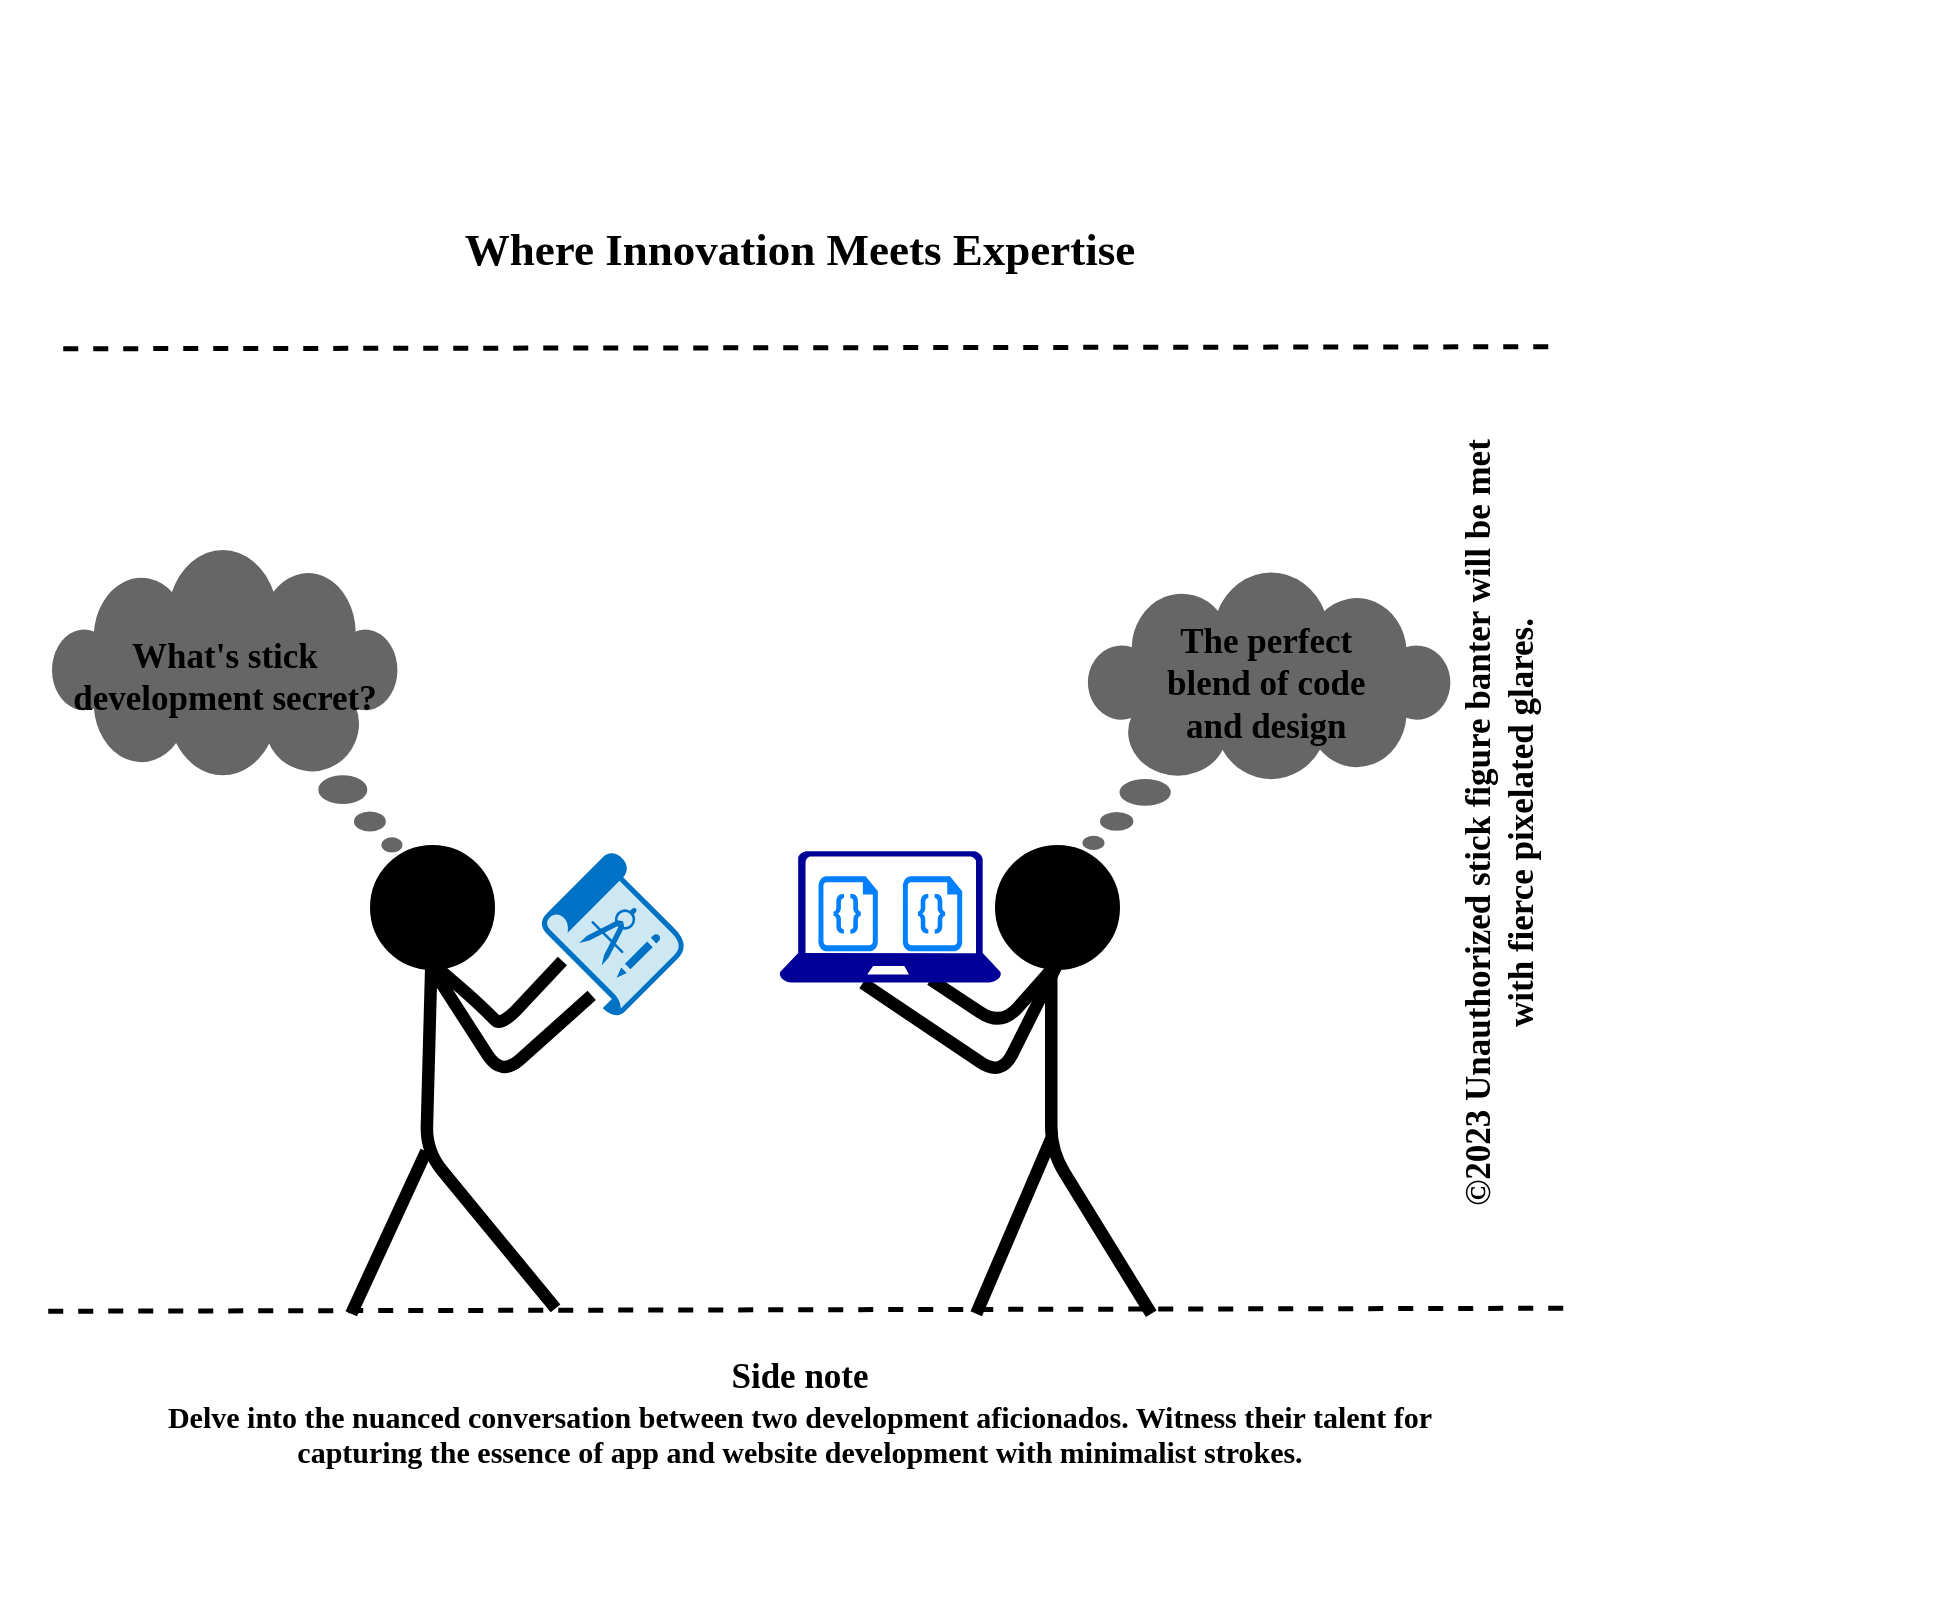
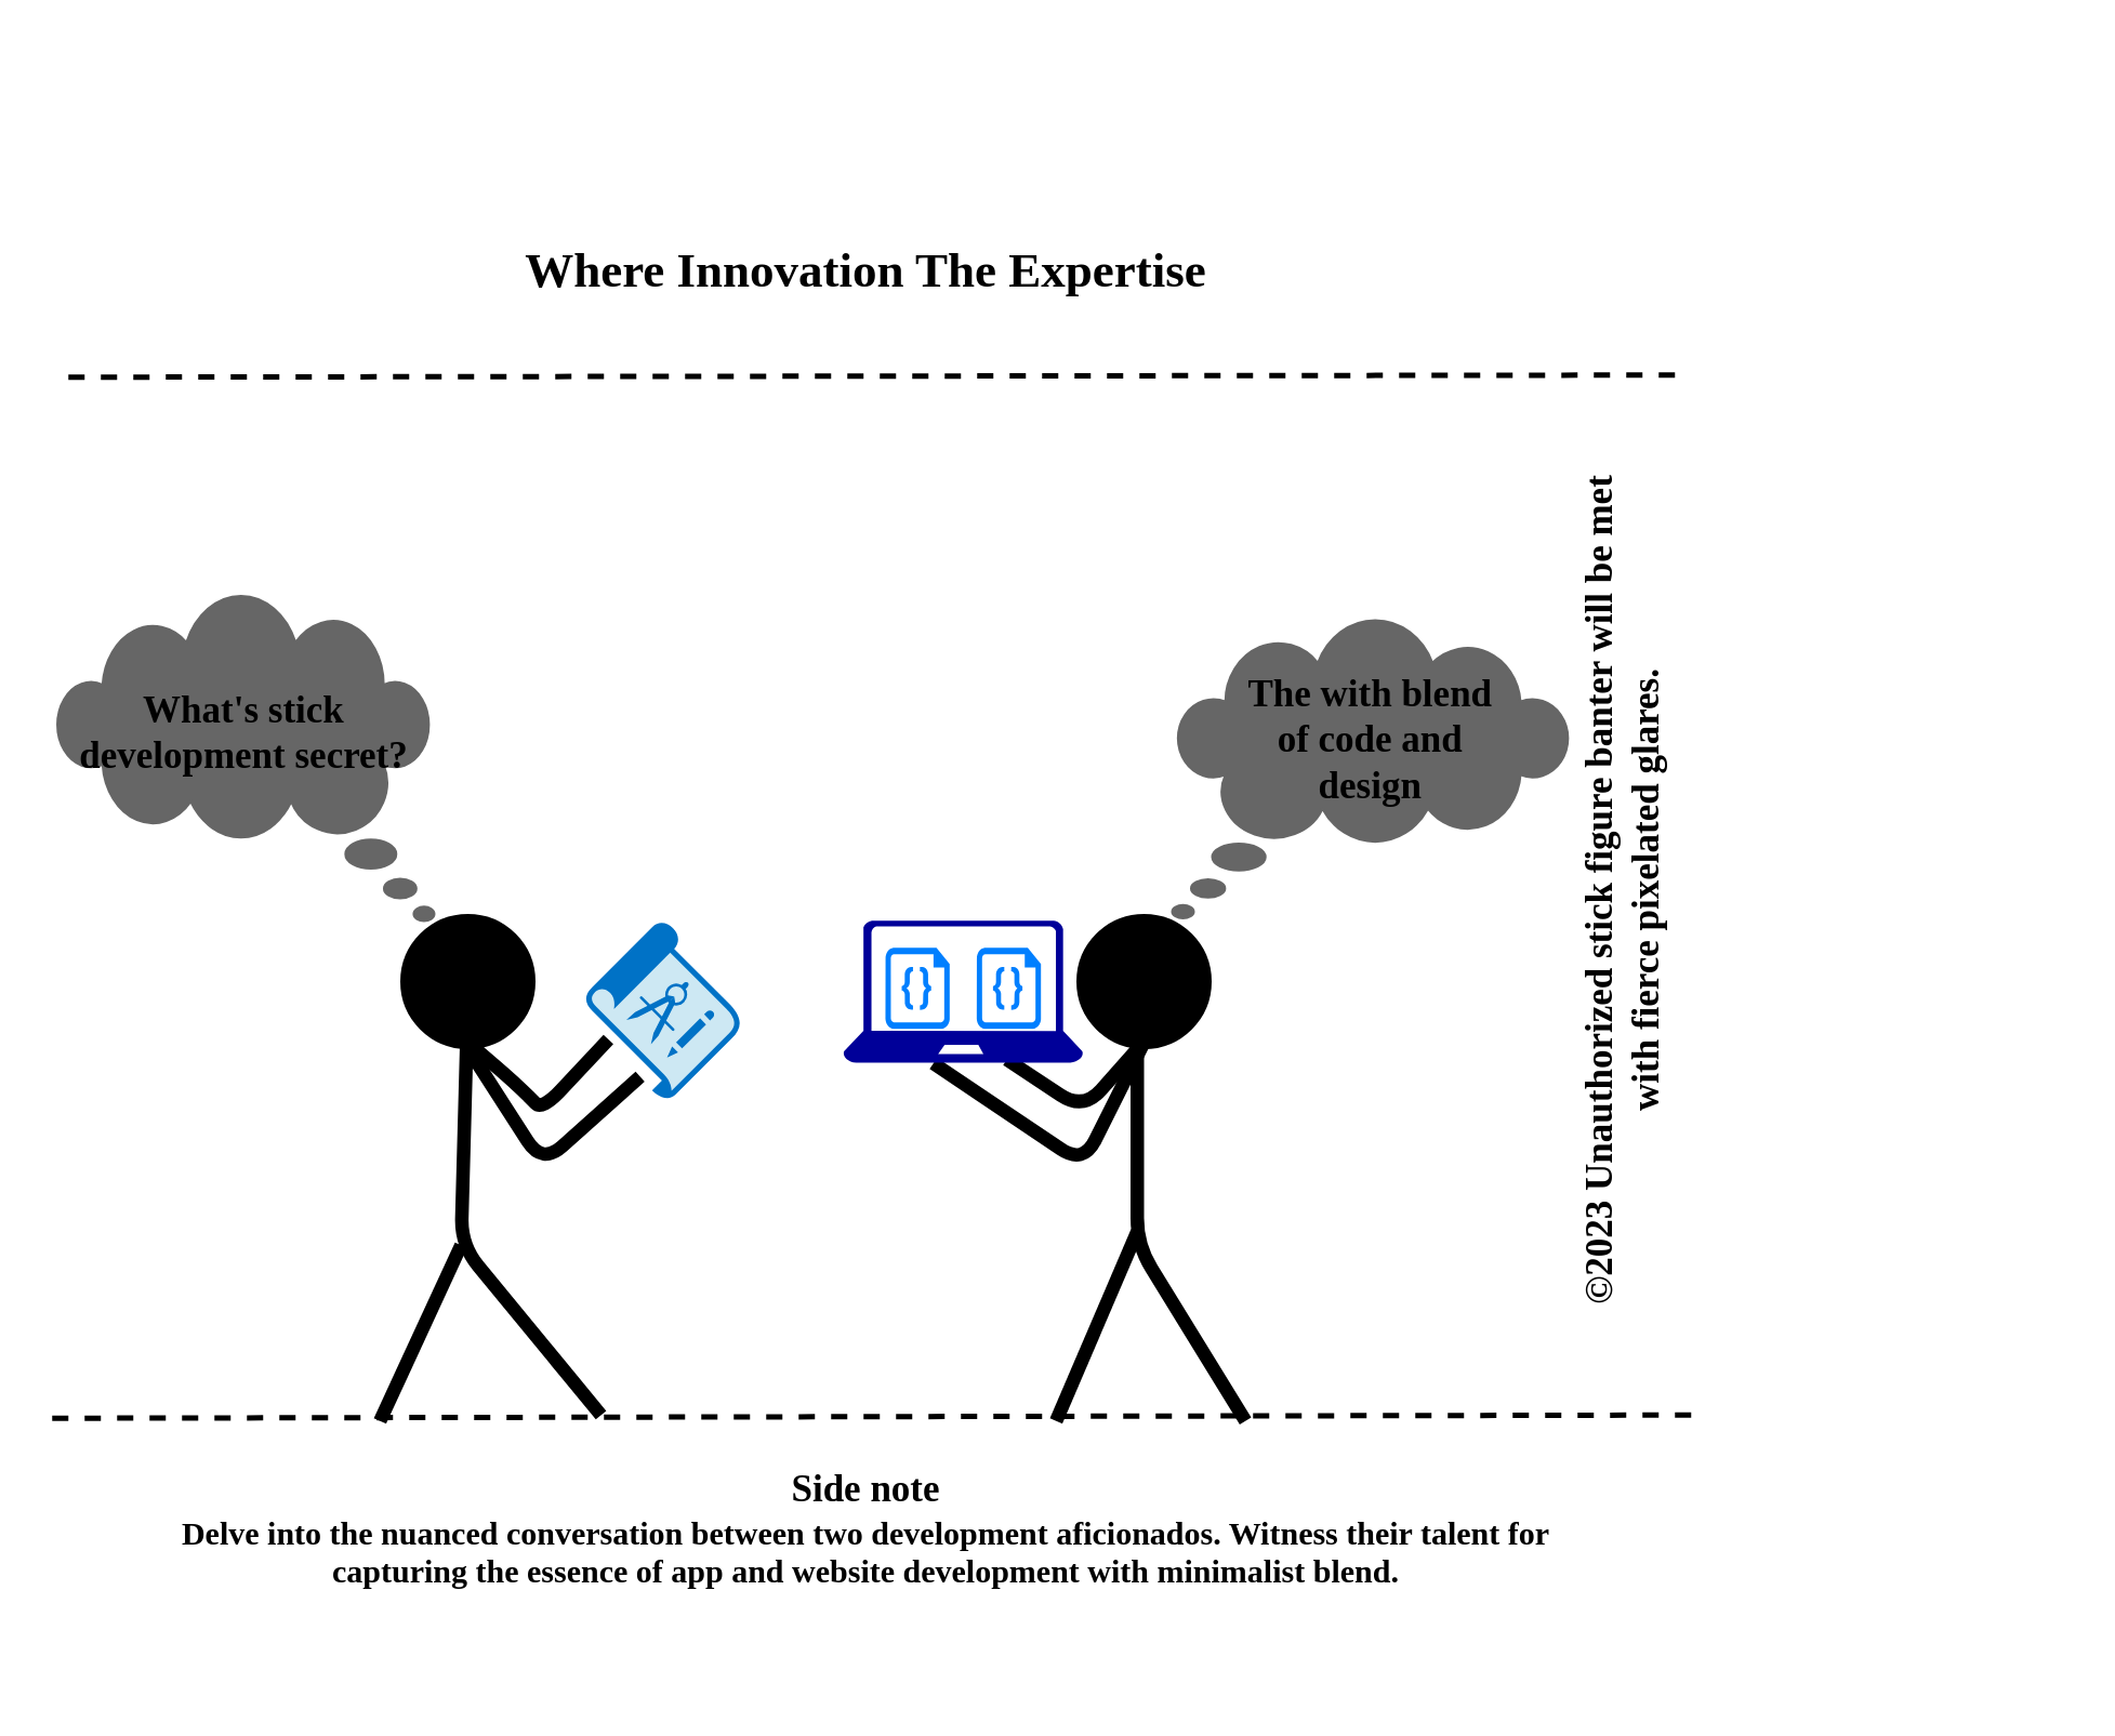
- <mxCell id="3" value="&lt;font&gt;&lt;font style=&quot;font-size: 18px;&quot; color=&quot;#000000&quot;&gt;&lt;b style=&quot;&quot;&gt;Where Innovation Meets Expertise&lt;/b&gt;&lt;/font&gt;&lt;br&gt;&lt;/font&gt;" style="text;html=1;strokeColor=none;fillColor=none;align=center;verticalAlign=middle;whiteSpace=wrap;rounded=0;fontFamily=xkcd;" parent="1" vertex="1"><mxGeometry x="20" y="90" width="600" height="20" as="geometry" /></mxCell>
+ <mxCell id="3" value="&lt;font&gt;&lt;font style=&quot;font-size: 18px;&quot; color=&quot;#000000&quot;&gt;&lt;b style=&quot;&quot;&gt;Where Innovation The Expertise&lt;/b&gt;&lt;/font&gt;&lt;br&gt;&lt;/font&gt;" style="text;html=1;strokeColor=none;fillColor=none;align=center;verticalAlign=middle;whiteSpace=wrap;rounded=0;fontFamily=xkcd;" parent="1" vertex="1"><mxGeometry x="20" y="90" width="600" height="20" as="geometry" /></mxCell>
- <mxCell id="21" value="&lt;font style=&quot;font-size: 14px;&quot; data-font-src=&quot;https://fonts.googleapis.com/css?family=Architects+Daughter&quot; face=&quot;Architects Daughter&quot;&gt;&lt;b&gt;The perfect blend of code and design&lt;/b&gt;&lt;/font&gt;" style="whiteSpace=wrap;html=1;shape=mxgraph.basic.cloud_callout;shadow=0;flipV=0;flipH=0;strokeColor=#666666;fillColor=#666666;spacingLeft=17;spacingRight=17;spacingBottom=21;spacing=6;" parent="1" vertex="1"><mxGeometry x="433" y="229" width="147" height="110" as="geometry" /></mxCell>
+ <mxCell id="21" value="&lt;font style=&quot;font-size: 14px;&quot; data-font-src=&quot;https://fonts.googleapis.com/css?family=Architects+Daughter&quot; face=&quot;Architects Daughter&quot;&gt;&lt;b&gt;The with blend of code and design&lt;/b&gt;&lt;/font&gt;" style="whiteSpace=wrap;html=1;shape=mxgraph.basic.cloud_callout;shadow=0;flipV=0;flipH=0;strokeColor=#666666;fillColor=#666666;spacingLeft=17;spacingRight=17;spacingBottom=21;spacing=6;" parent="1" vertex="1"><mxGeometry x="433" y="229" width="147" height="110" as="geometry" /></mxCell>
- <mxCell id="6" value="&lt;font style=&quot;&quot;&gt;&lt;font color=&quot;#000000&quot; style=&quot;&quot;&gt;&lt;b style=&quot;font-size: 14px;&quot;&gt;Side note&lt;br&gt;&lt;/b&gt;&lt;b style=&quot;&quot;&gt;&lt;font style=&quot;font-size: 12px;&quot;&gt;Delve into the nuanced conversation between two development aficionados. Witness their talent for capturing the essence of app and website development with minimalist strokes.&lt;/font&gt;&lt;/b&gt;&lt;/font&gt;&lt;br&gt;&lt;/font&gt;" style="text;html=1;strokeColor=none;fillColor=none;align=center;verticalAlign=middle;whiteSpace=wrap;rounded=0;fontFamily=xkcd;" parent="1" vertex="1"><mxGeometry x="60" y="525" width="520" height="80" as="geometry" /></mxCell>
+ <mxCell id="6" value="&lt;font style=&quot;&quot;&gt;&lt;font color=&quot;#000000&quot; style=&quot;&quot;&gt;&lt;b style=&quot;font-size: 14px;&quot;&gt;Side note&lt;br&gt;&lt;/b&gt;&lt;b style=&quot;&quot;&gt;&lt;font style=&quot;font-size: 12px;&quot;&gt;Delve into the nuanced conversation between two development aficionados. Witness their talent for capturing the essence of app and website development with minimalist blend.&lt;/font&gt;&lt;/b&gt;&lt;/font&gt;&lt;br&gt;&lt;/font&gt;" style="text;html=1;strokeColor=none;fillColor=none;align=center;verticalAlign=middle;whiteSpace=wrap;rounded=0;fontFamily=xkcd;" parent="1" vertex="1"><mxGeometry x="60" y="525" width="520" height="80" as="geometry" /></mxCell>
